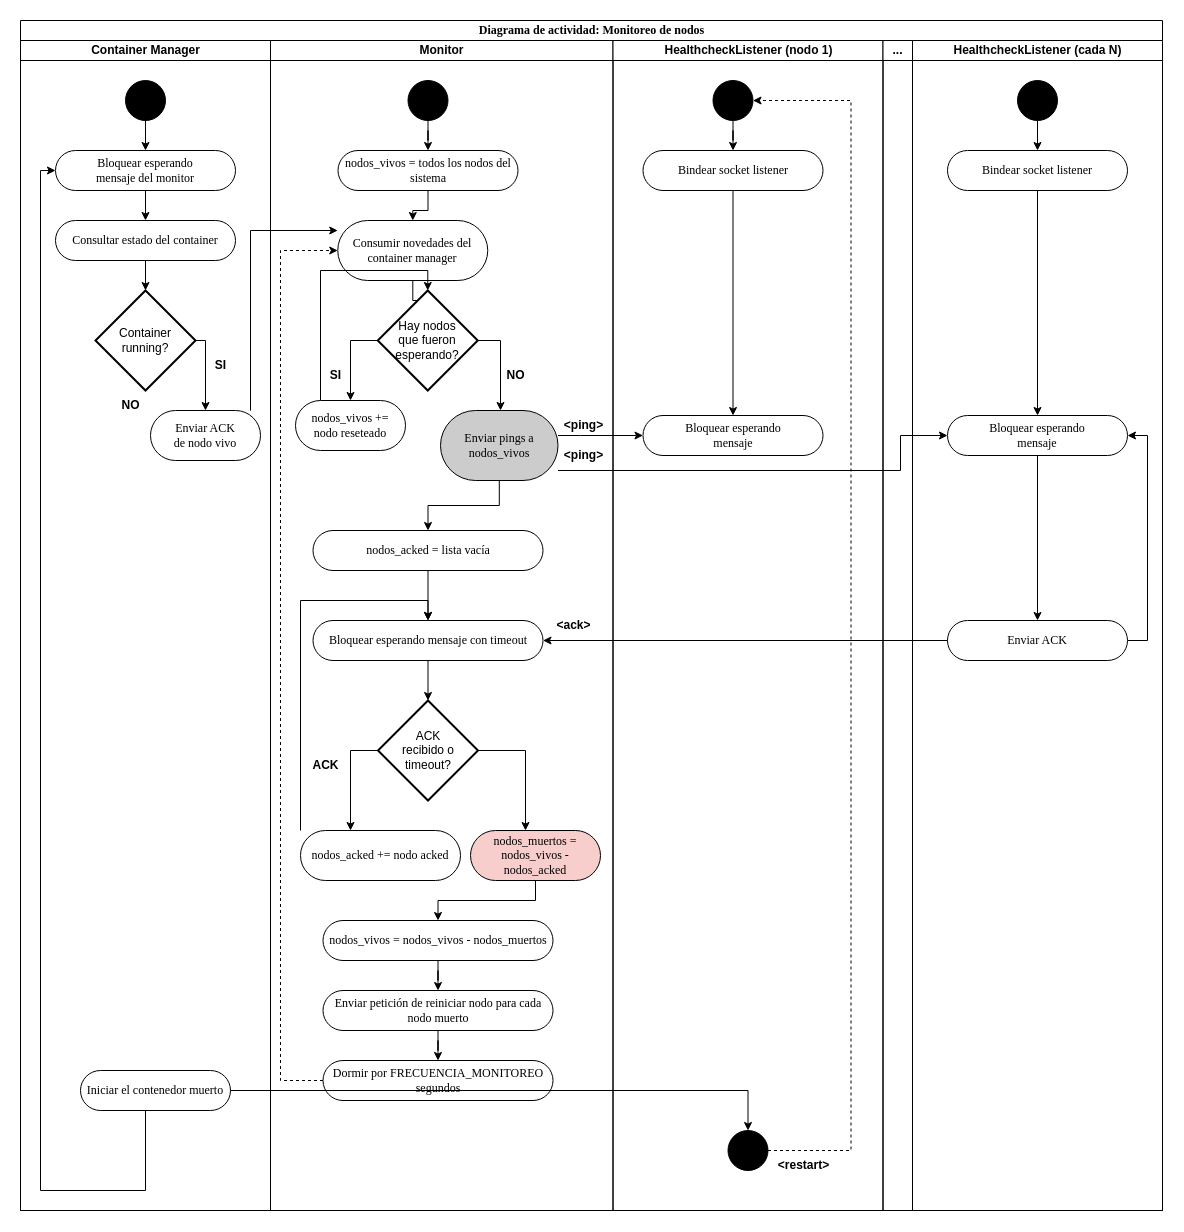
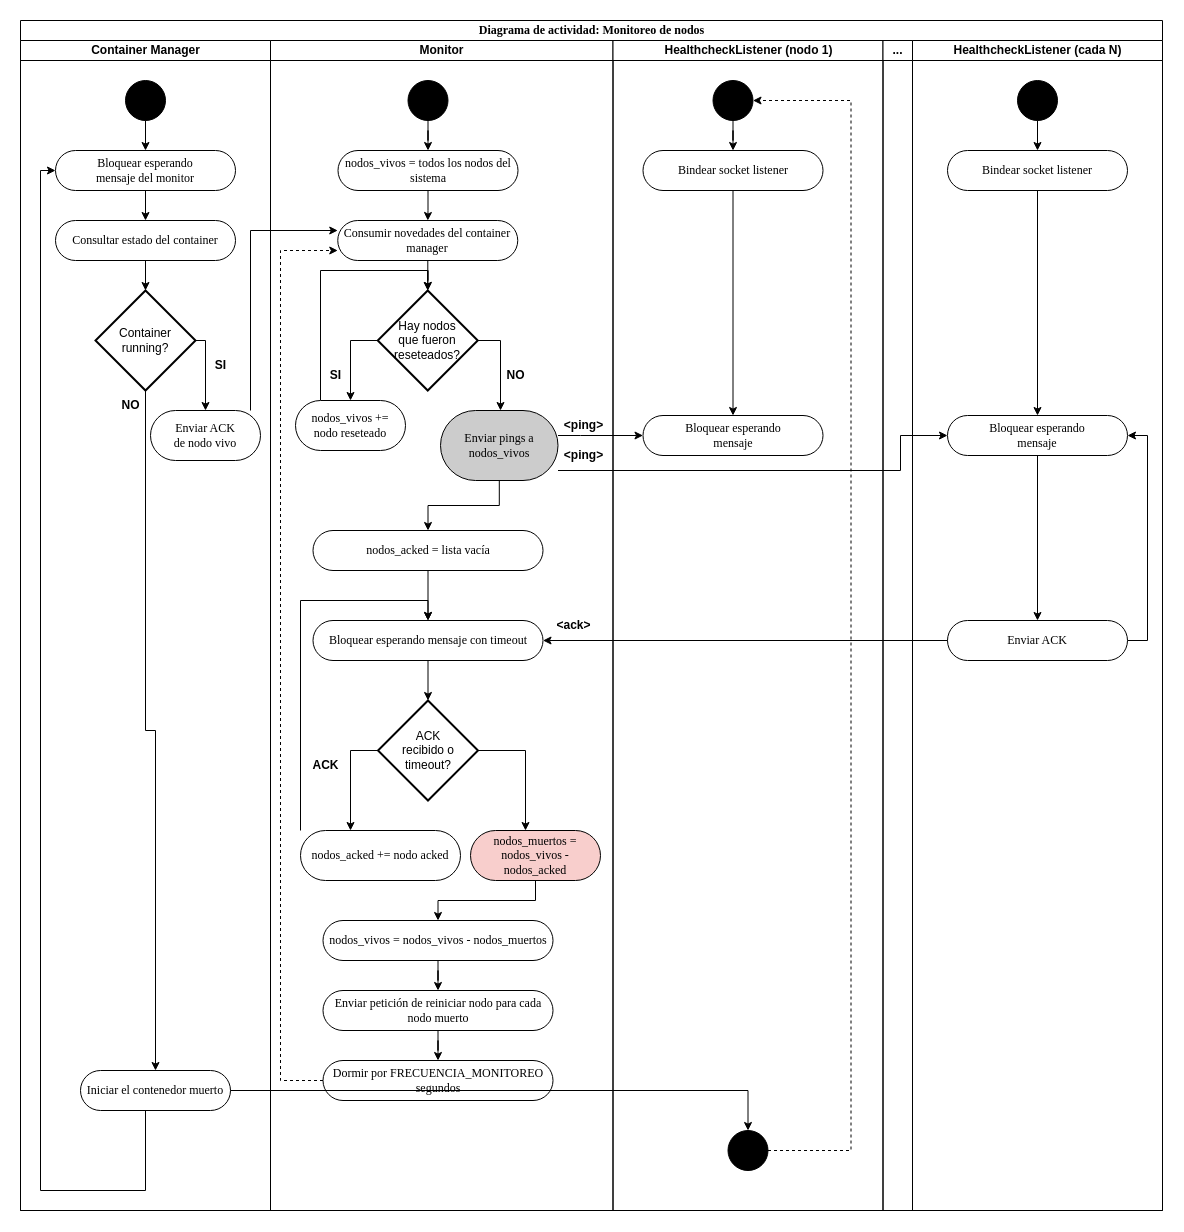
- <mxCell id="24" value="Consumir novedades del container manager" style="rounded=1;whiteSpace=wrap;html=1;shadow=0;comic=0;labelBackgroundColor=none;strokeWidth=1;fontFamily=Verdana;fontSize=12;align=center;arcSize=50;" vertex="1" parent="18"><mxGeometry x="67.25" y="180" width="150" height="60" as="geometry" /></mxCell>
+ <mxCell id="24" value="Consumir novedades del container manager" style="rounded=1;whiteSpace=wrap;html=1;shadow=0;comic=0;labelBackgroundColor=none;strokeWidth=1;fontFamily=Verdana;fontSize=12;align=center;arcSize=50;" vertex="1" parent="18"><mxGeometry x="67.25" y="180" width="180" height="40" as="geometry" /></mxCell>
- <mxCell id="27" value="Hay nodos&lt;br&gt;que fueron esperando?" style="strokeWidth=2;html=1;shape=mxgraph.flowchart.decision;whiteSpace=wrap;" vertex="1" parent="18"><mxGeometry x="107.25" y="250" width="100" height="100" as="geometry" /></mxCell>
+ <mxCell id="27" value="Hay nodos&lt;br&gt;que fueron reseteados?" style="strokeWidth=2;html=1;shape=mxgraph.flowchart.decision;whiteSpace=wrap;" vertex="1" parent="18"><mxGeometry x="107.25" y="250" width="100" height="100" as="geometry" /></mxCell>
+ <mxCell id="9" style="edgeStyle=orthogonalEdgeStyle;rounded=0;orthogonalLoop=1;jettySize=auto;html=1;fontColor=#FFFFFF;" edge="1" parent="3" source="10" target="15"><mxGeometry relative="1" as="geometry" /></mxCell>
- <mxCell id="63" value="&amp;lt;restart&amp;gt;" style="text;html=1;align=center;verticalAlign=middle;resizable=0;points=[];autosize=1;strokeColor=none;fillColor=none;fontStyle=1" vertex="1" parent="55"><mxGeometry x="155" y="1110" width="70" height="30" as="geometry" /></mxCell>
